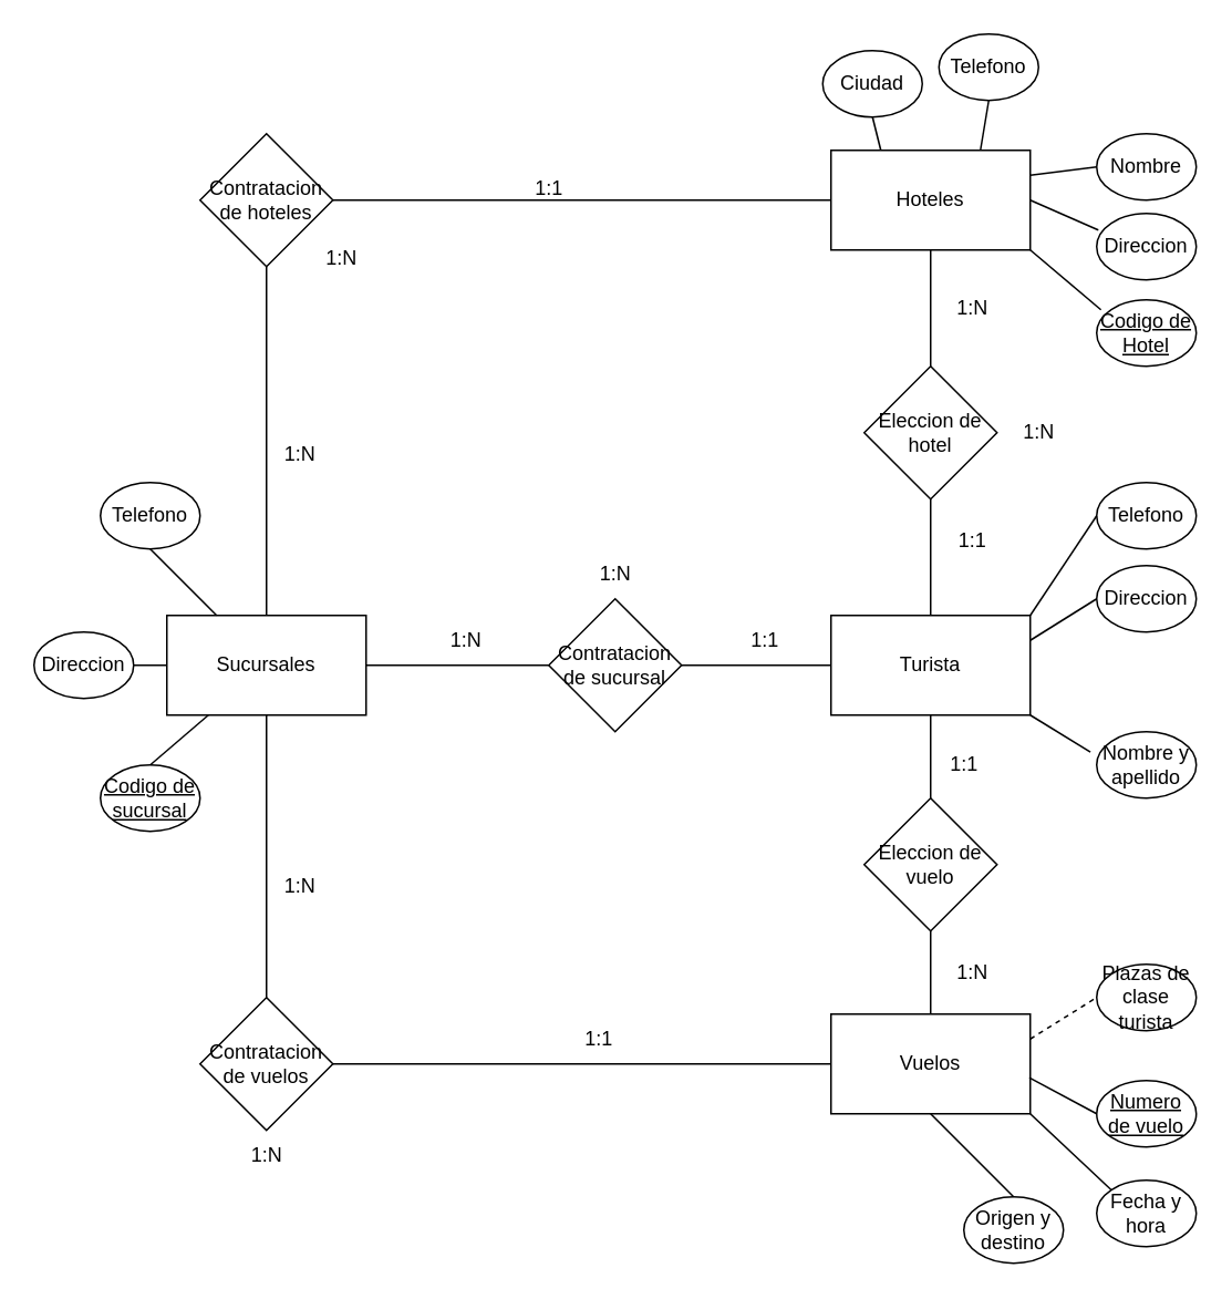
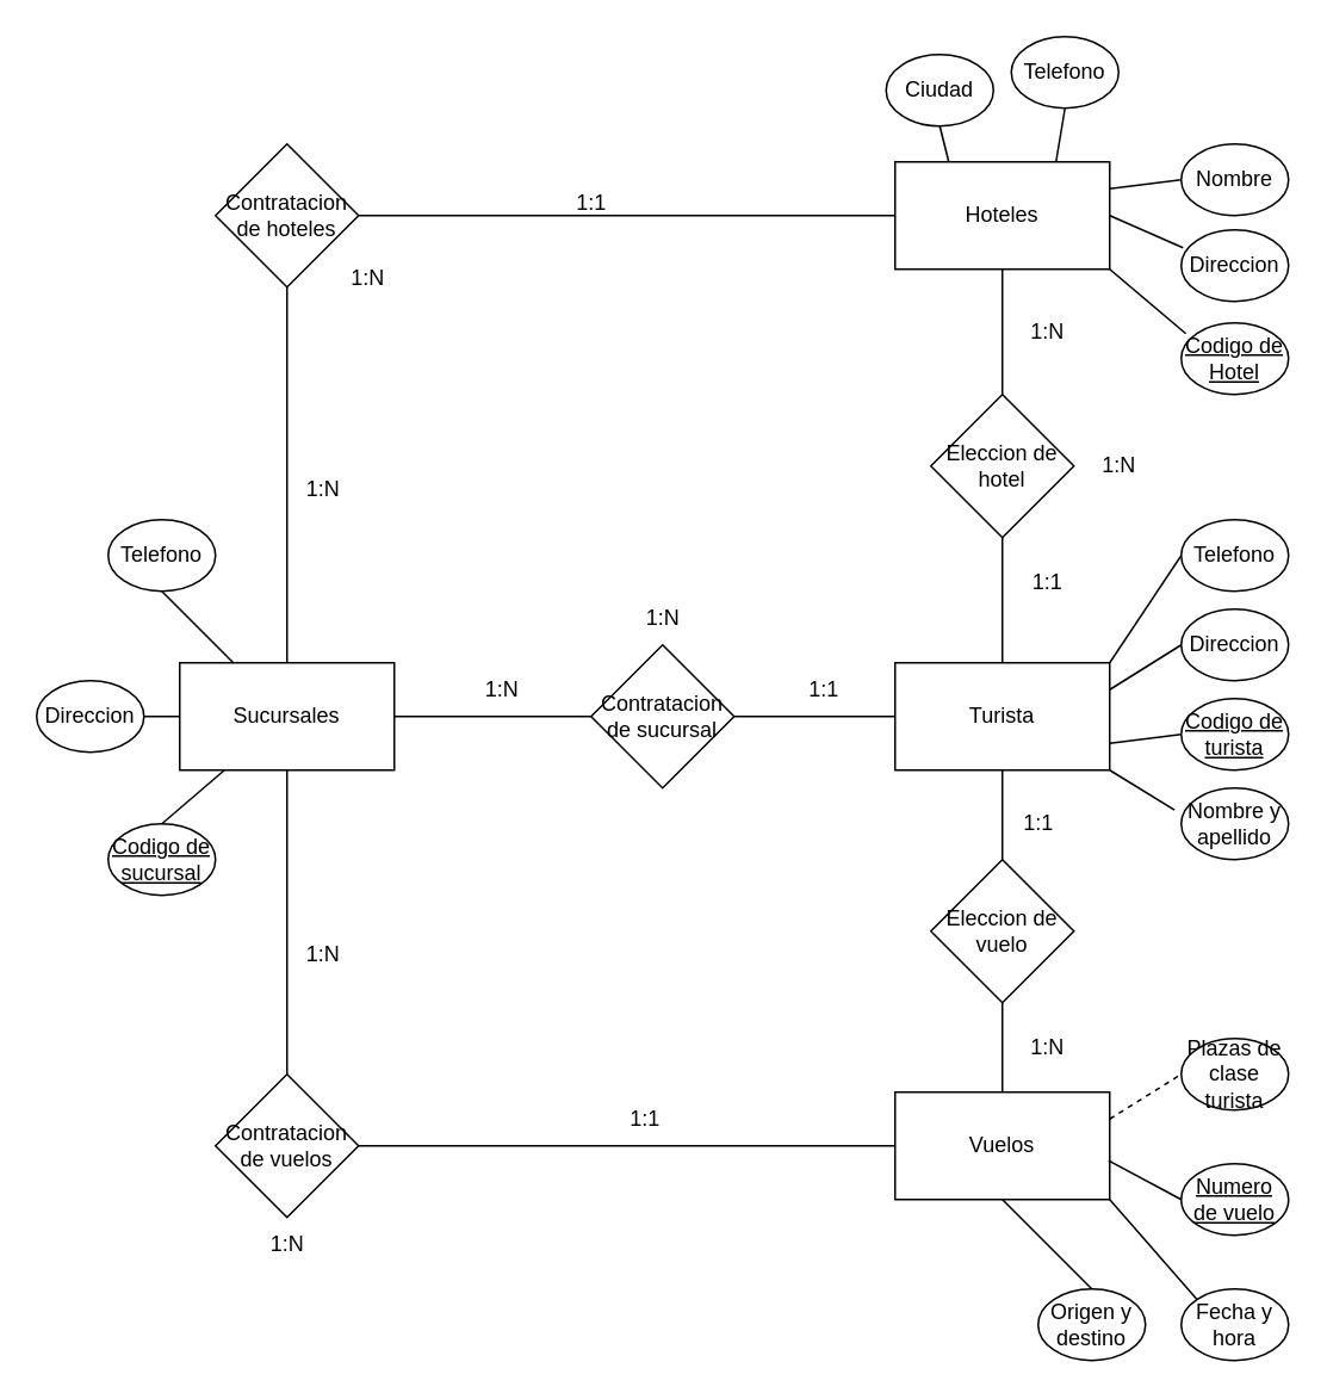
+ <mxCell id="32" value="&lt;u&gt;Codigo de turista&lt;/u&gt;" style="ellipse;whiteSpace=wrap;html=1;" vertex="1" parent="1"><mxGeometry x="660" y="390" width="60" height="40" as="geometry" /></mxCell>
+ <mxCell id="37" value="" style="endArrow=none;html=1;rounded=0;entryX=0;entryY=0.5;entryDx=0;entryDy=0;exitX=1;exitY=0.75;exitDx=0;exitDy=0;" edge="1" parent="1" source="5" target="32"><mxGeometry width="50" height="50" relative="1" as="geometry"><mxPoint x="540" y="440" as="sourcePoint" /><mxPoint x="590" y="390" as="targetPoint" /></mxGeometry></mxCell>
- <mxCell id="25" value="Fecha y hora" style="ellipse;whiteSpace=wrap;html=1;" vertex="1" parent="1"><mxGeometry x="660" y="710" width="60" height="40" as="geometry" /></mxCell>
+ <mxCell id="25" value="Fecha y hora" style="ellipse;whiteSpace=wrap;html=1;" vertex="1" parent="1"><mxGeometry x="660" y="720" width="60" height="40" as="geometry" /></mxCell>
